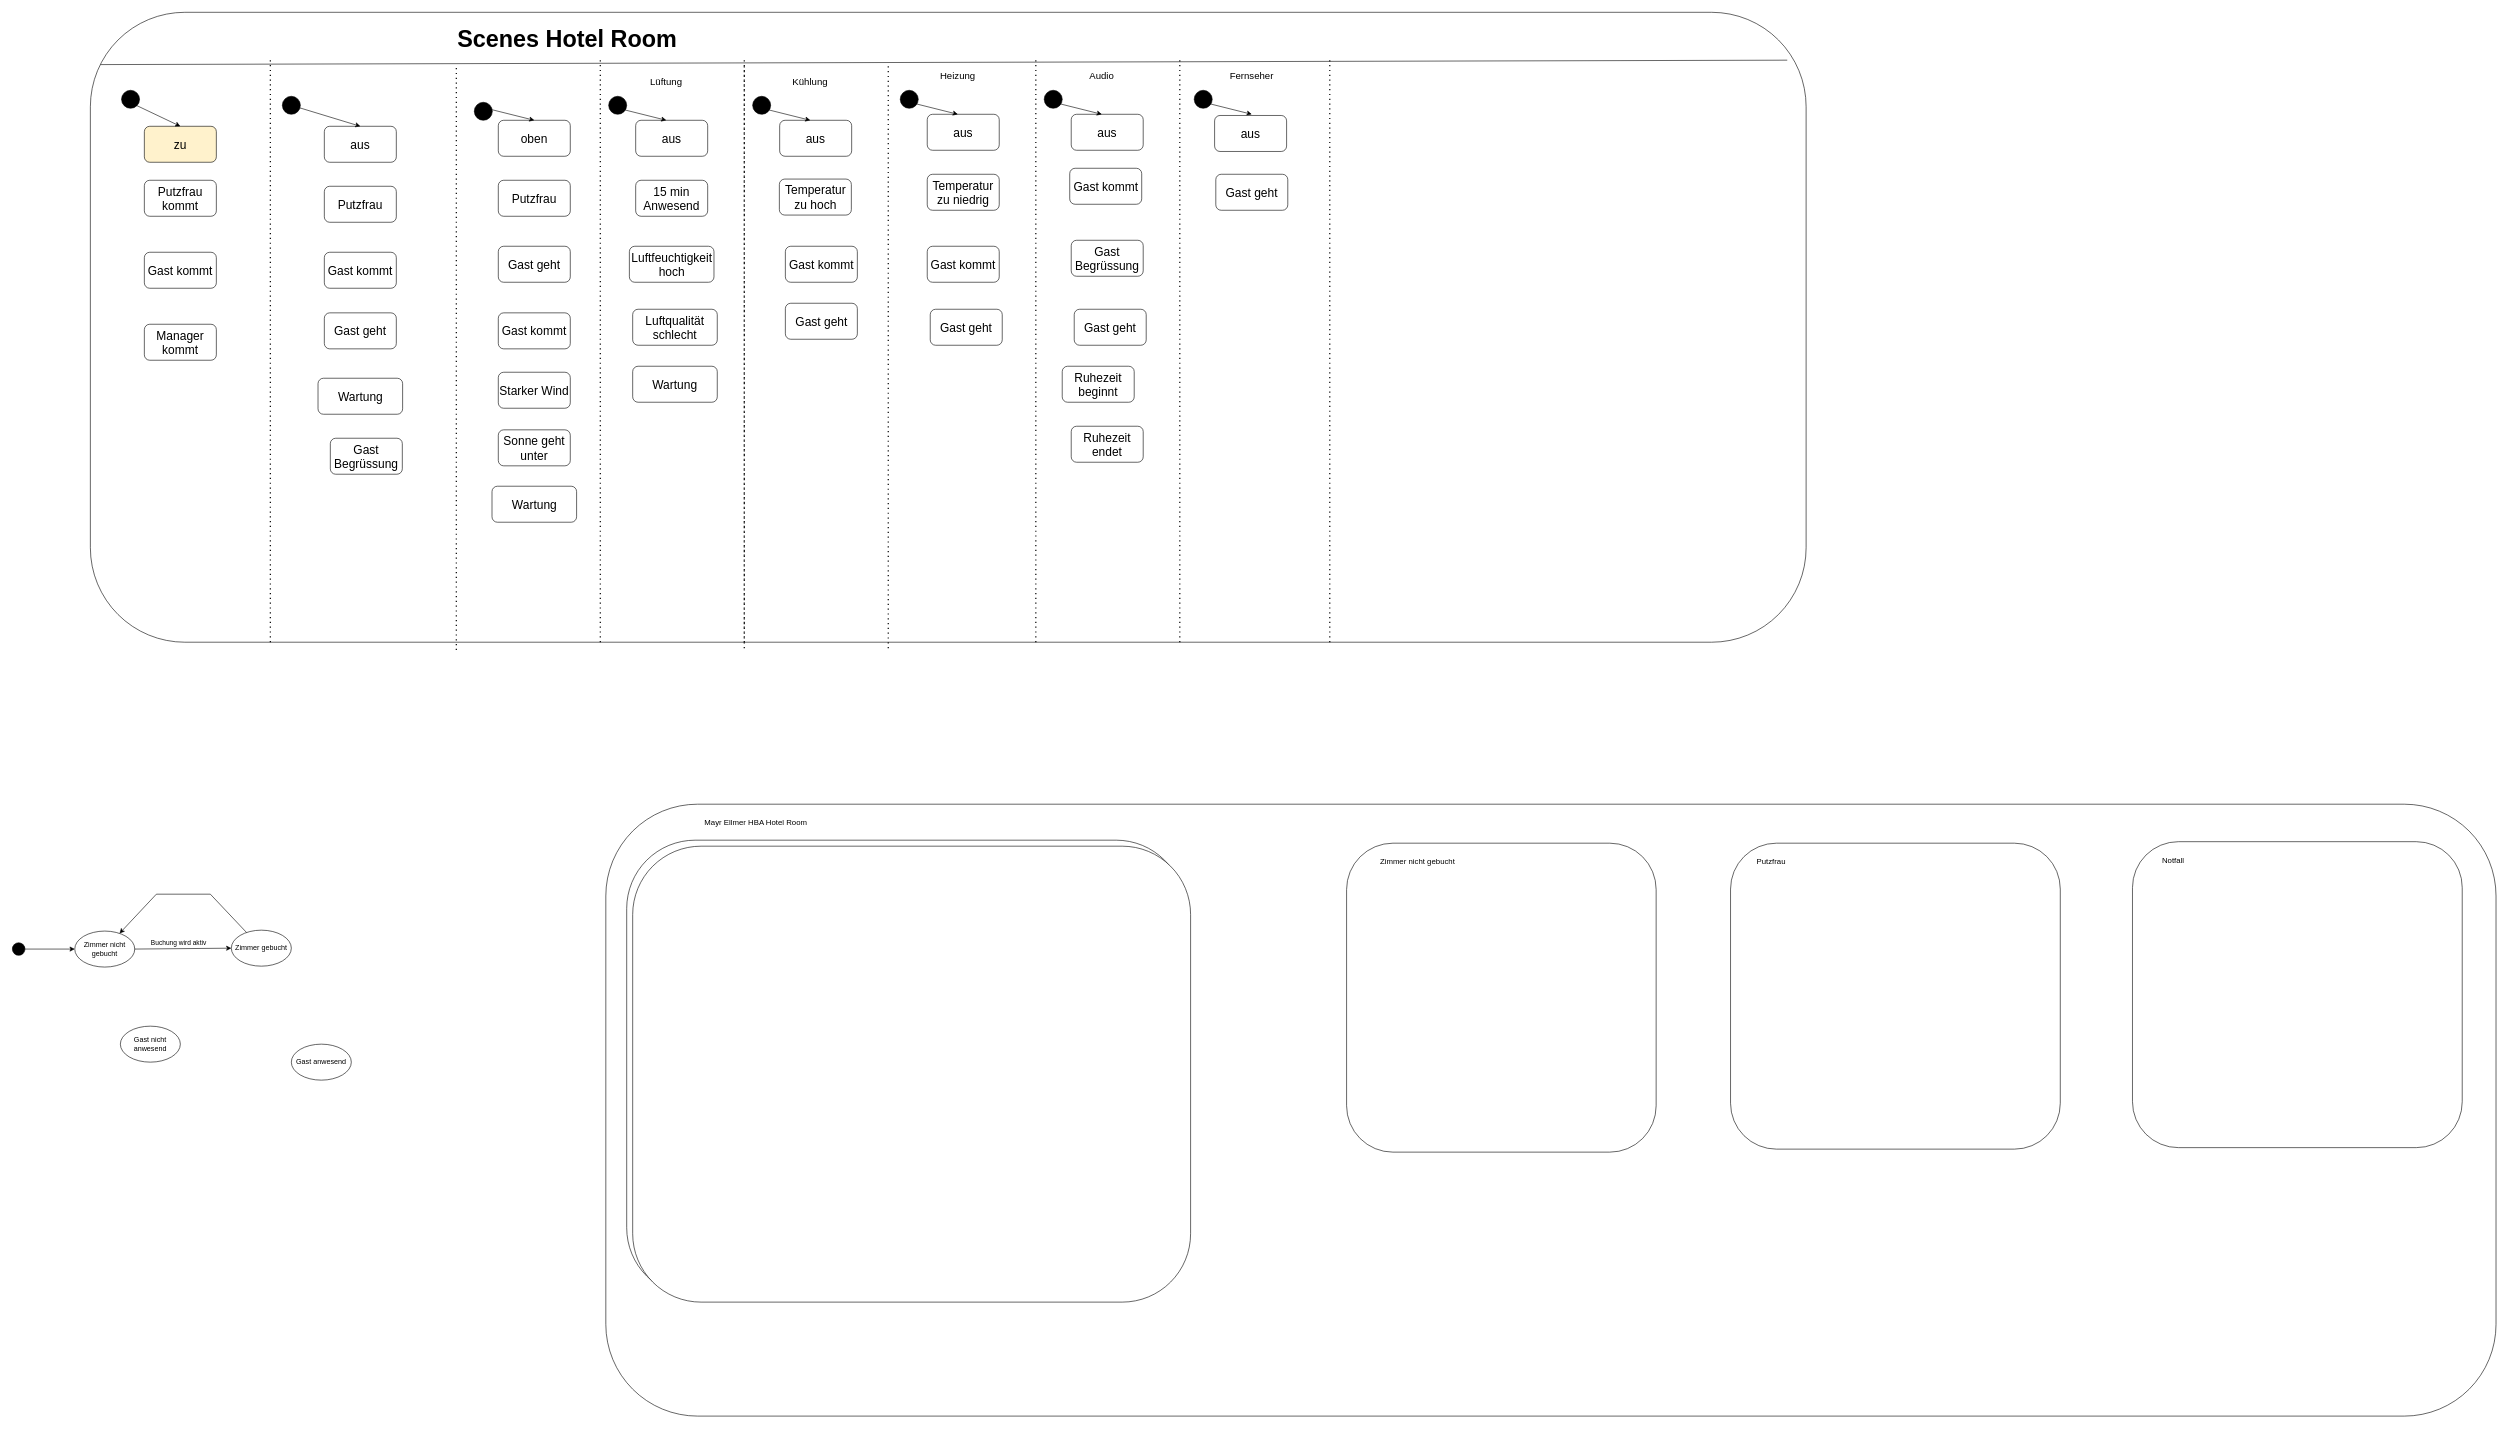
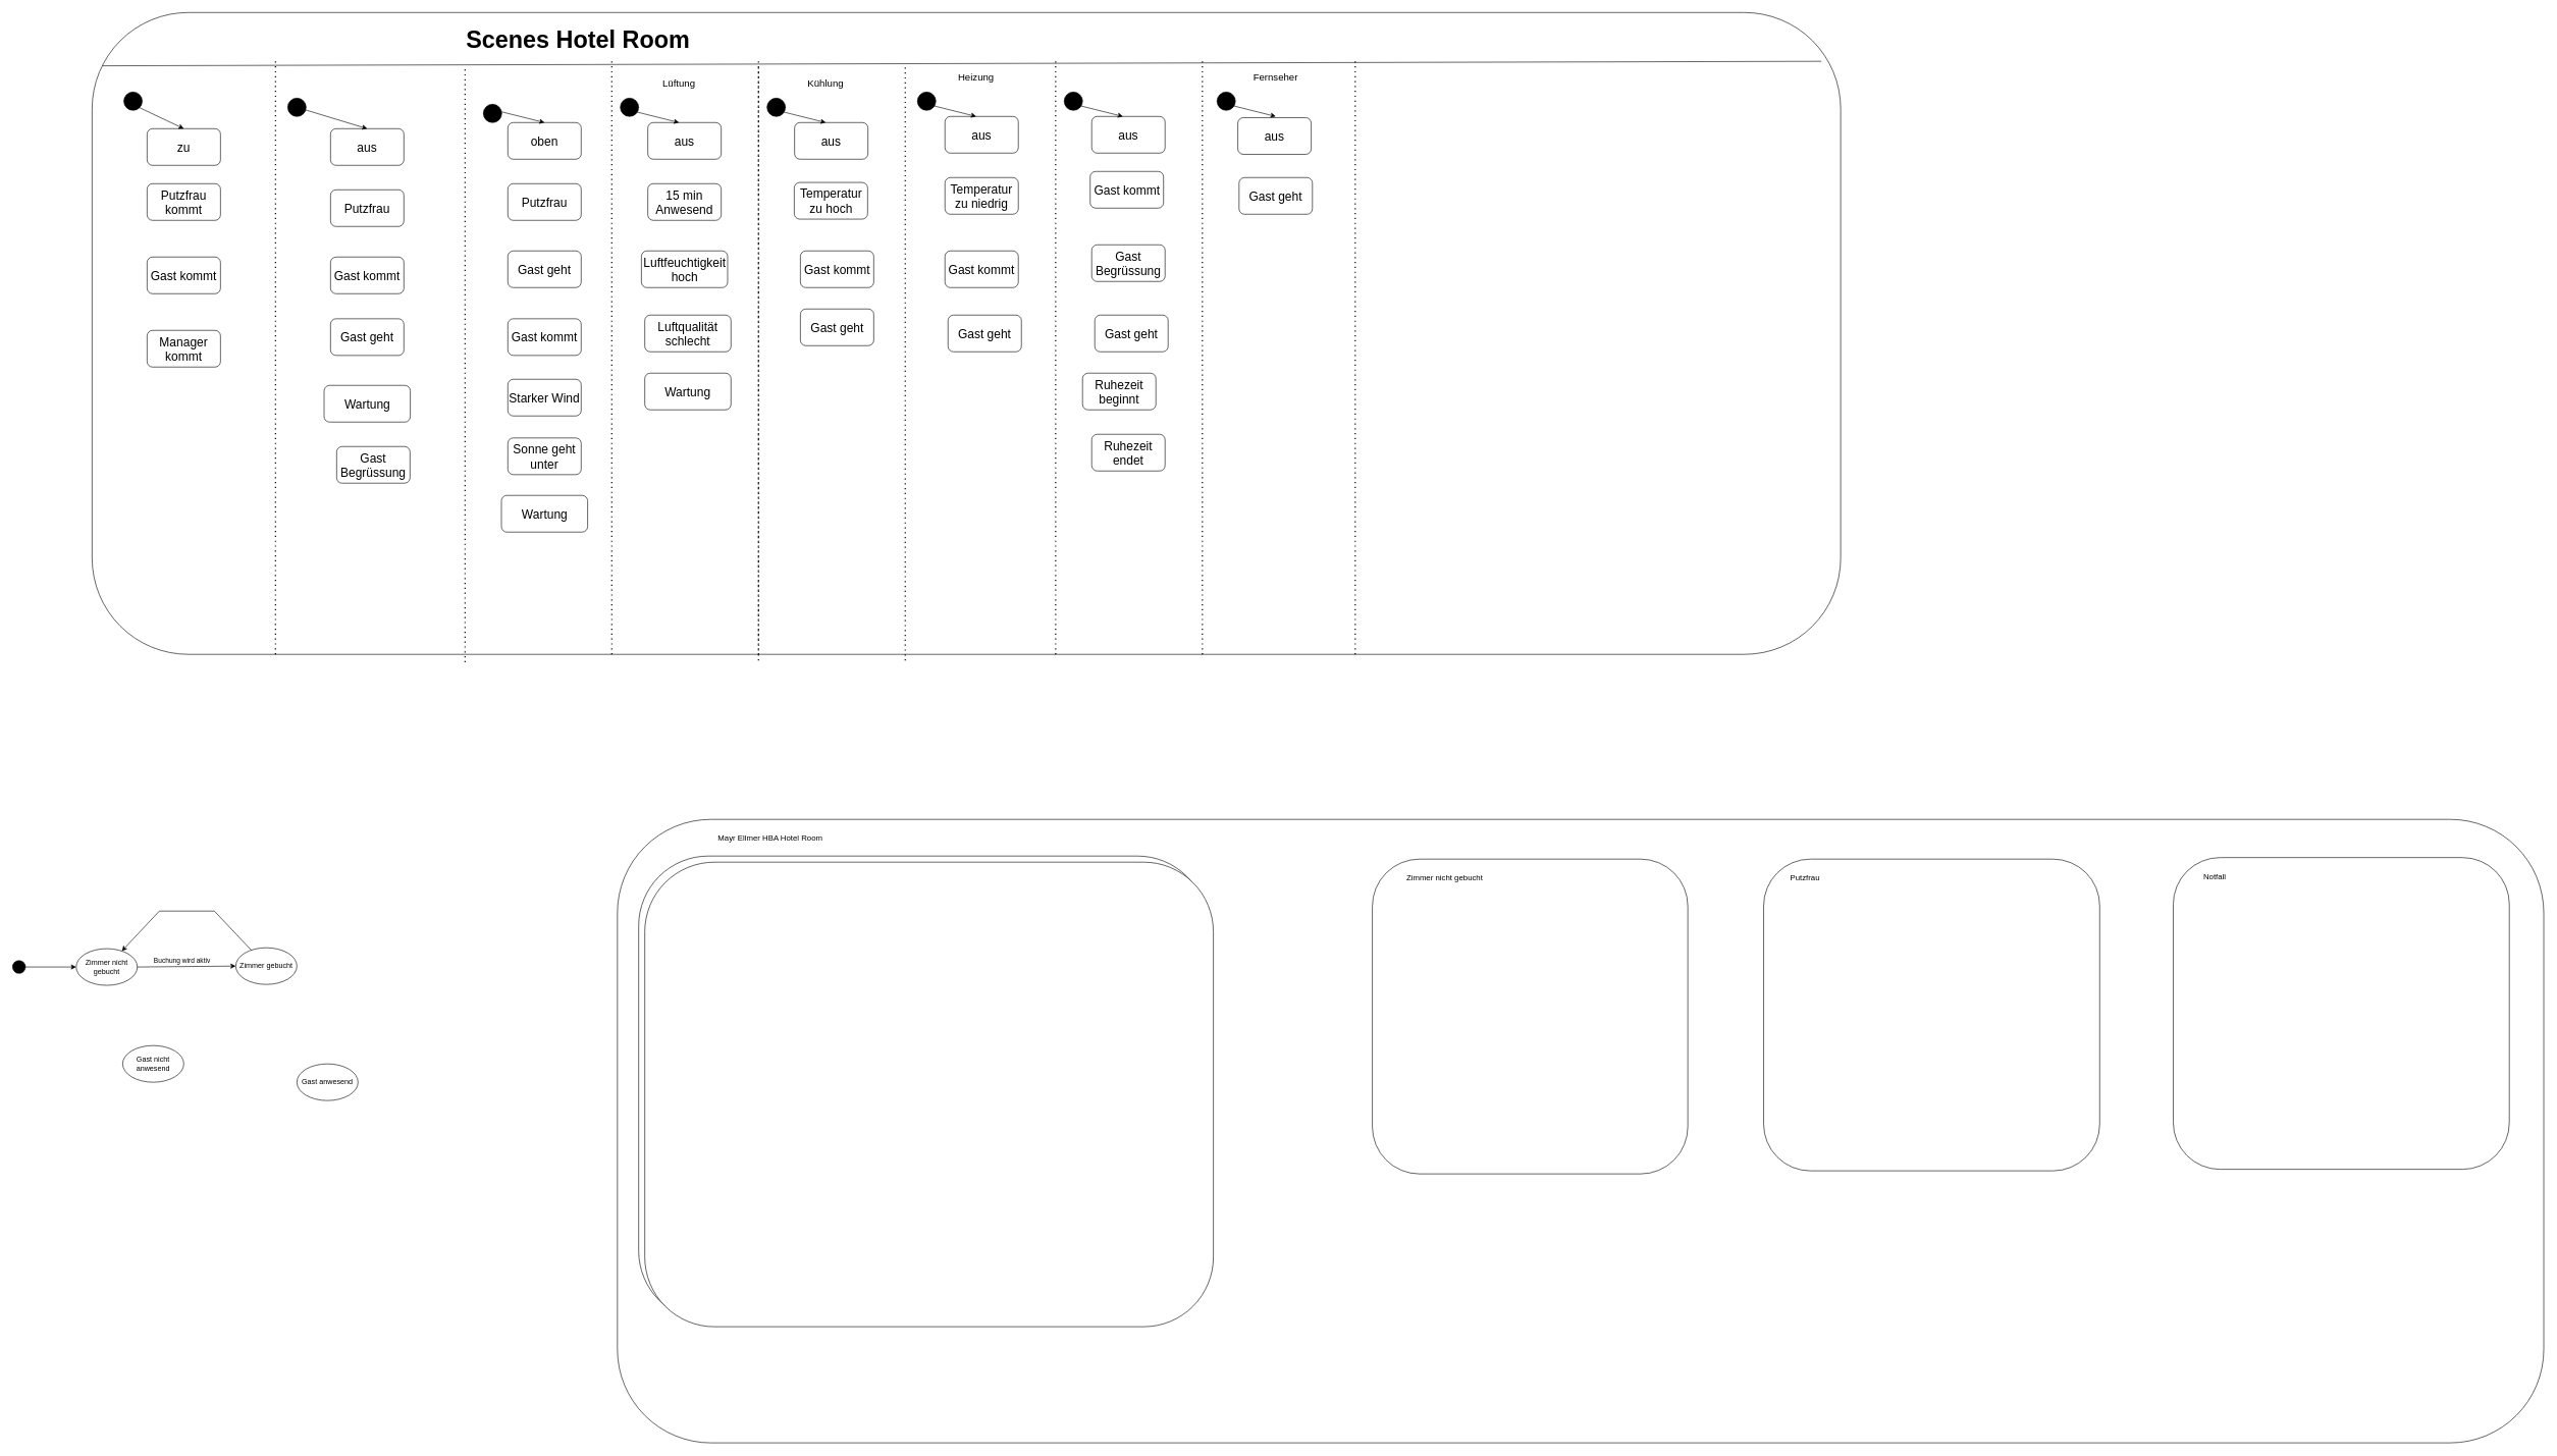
- <mxCell id="71" value="&lt;font style=&quot;font-size: 16px;&quot;&gt;Audio&lt;/font&gt;" style="text;html=1;strokeColor=none;fillColor=none;align=center;verticalAlign=middle;whiteSpace=wrap;rounded=0;" parent="1" vertex="1"><mxGeometry x="1806" y="110" width="60" height="30" as="geometry" /></mxCell>
- <mxCell id="96" value="&lt;font style=&quot;font-size: 20px;&quot;&gt;zu&lt;/font&gt;" style="rounded=1;whiteSpace=wrap;html=1;fillColor=#fff2cc;" vertex="1" parent="1"><mxGeometry x="240" y="210" width="120" height="60" as="geometry" /></mxCell>
+ <mxCell id="96" value="&lt;font style=&quot;font-size: 20px;&quot;&gt;zu&lt;/font&gt;" style="rounded=1;whiteSpace=wrap;html=1;" vertex="1" parent="1"><mxGeometry x="240" y="210" width="120" height="60" as="geometry" /></mxCell>
